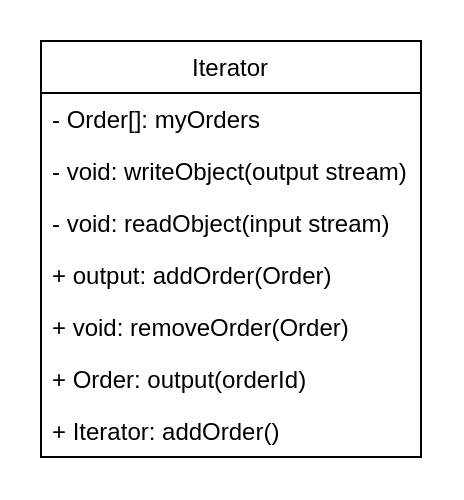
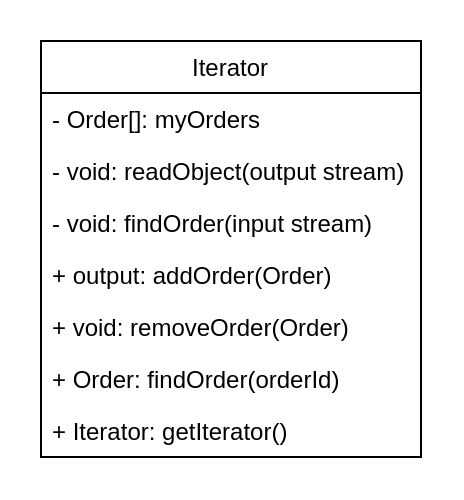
- <mxCell id="4" value="- void: writeObject(output stream)" style="text;strokeColor=none;fillColor=none;align=left;verticalAlign=top;spacingLeft=4;spacingRight=4;overflow=hidden;rotatable=0;points=[[0,0.5],[1,0.5]];portConstraint=eastwest;" vertex="1" parent="2"><mxGeometry y="52" width="190" height="26" as="geometry" /></mxCell>
+ <mxCell id="4" value="- void: readObject(output stream)" style="text;strokeColor=none;fillColor=none;align=left;verticalAlign=top;spacingLeft=4;spacingRight=4;overflow=hidden;rotatable=0;points=[[0,0.5],[1,0.5]];portConstraint=eastwest;" vertex="1" parent="2"><mxGeometry y="52" width="190" height="26" as="geometry" /></mxCell>
- <mxCell id="5" value="- void: readObject(input stream)" style="text;strokeColor=none;fillColor=none;align=left;verticalAlign=top;spacingLeft=4;spacingRight=4;overflow=hidden;rotatable=0;points=[[0,0.5],[1,0.5]];portConstraint=eastwest;" vertex="1" parent="2"><mxGeometry y="78" width="190" height="26" as="geometry" /></mxCell>
+ <mxCell id="5" value="- void: findOrder(input stream)" style="text;strokeColor=none;fillColor=none;align=left;verticalAlign=top;spacingLeft=4;spacingRight=4;overflow=hidden;rotatable=0;points=[[0,0.5],[1,0.5]];portConstraint=eastwest;" vertex="1" parent="2"><mxGeometry y="78" width="190" height="26" as="geometry" /></mxCell>
- <mxCell id="8" value="+ Order: output(orderId)" style="text;strokeColor=none;fillColor=none;align=left;verticalAlign=top;spacingLeft=4;spacingRight=4;overflow=hidden;rotatable=0;points=[[0,0.5],[1,0.5]];portConstraint=eastwest;" vertex="1" parent="2"><mxGeometry y="156" width="190" height="26" as="geometry" /></mxCell>
+ <mxCell id="8" value="+ Order: findOrder(orderId)" style="text;strokeColor=none;fillColor=none;align=left;verticalAlign=top;spacingLeft=4;spacingRight=4;overflow=hidden;rotatable=0;points=[[0,0.5],[1,0.5]];portConstraint=eastwest;" vertex="1" parent="2"><mxGeometry y="156" width="190" height="26" as="geometry" /></mxCell>
- <mxCell id="9" value="+ Iterator: addOrder()" style="text;strokeColor=none;fillColor=none;align=left;verticalAlign=top;spacingLeft=4;spacingRight=4;overflow=hidden;rotatable=0;points=[[0,0.5],[1,0.5]];portConstraint=eastwest;" parent="2" vertex="1"><mxGeometry y="182" width="190" height="26" as="geometry" /></mxCell>
+ <mxCell id="9" value="+ Iterator: getIterator()" style="text;strokeColor=none;fillColor=none;align=left;verticalAlign=top;spacingLeft=4;spacingRight=4;overflow=hidden;rotatable=0;points=[[0,0.5],[1,0.5]];portConstraint=eastwest;" parent="2" vertex="1"><mxGeometry y="182" width="190" height="26" as="geometry" /></mxCell>
